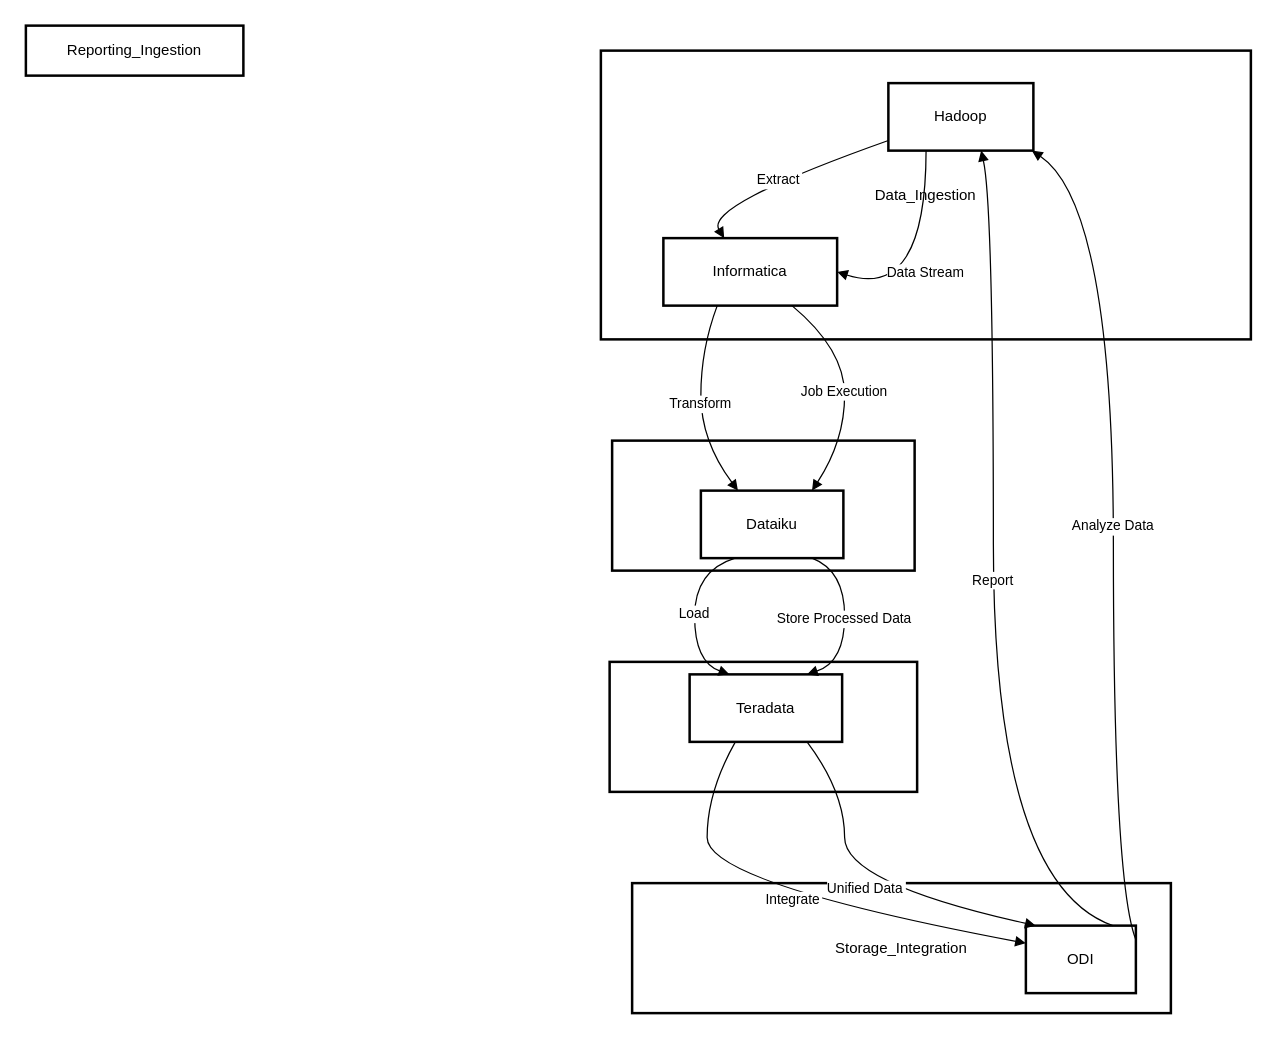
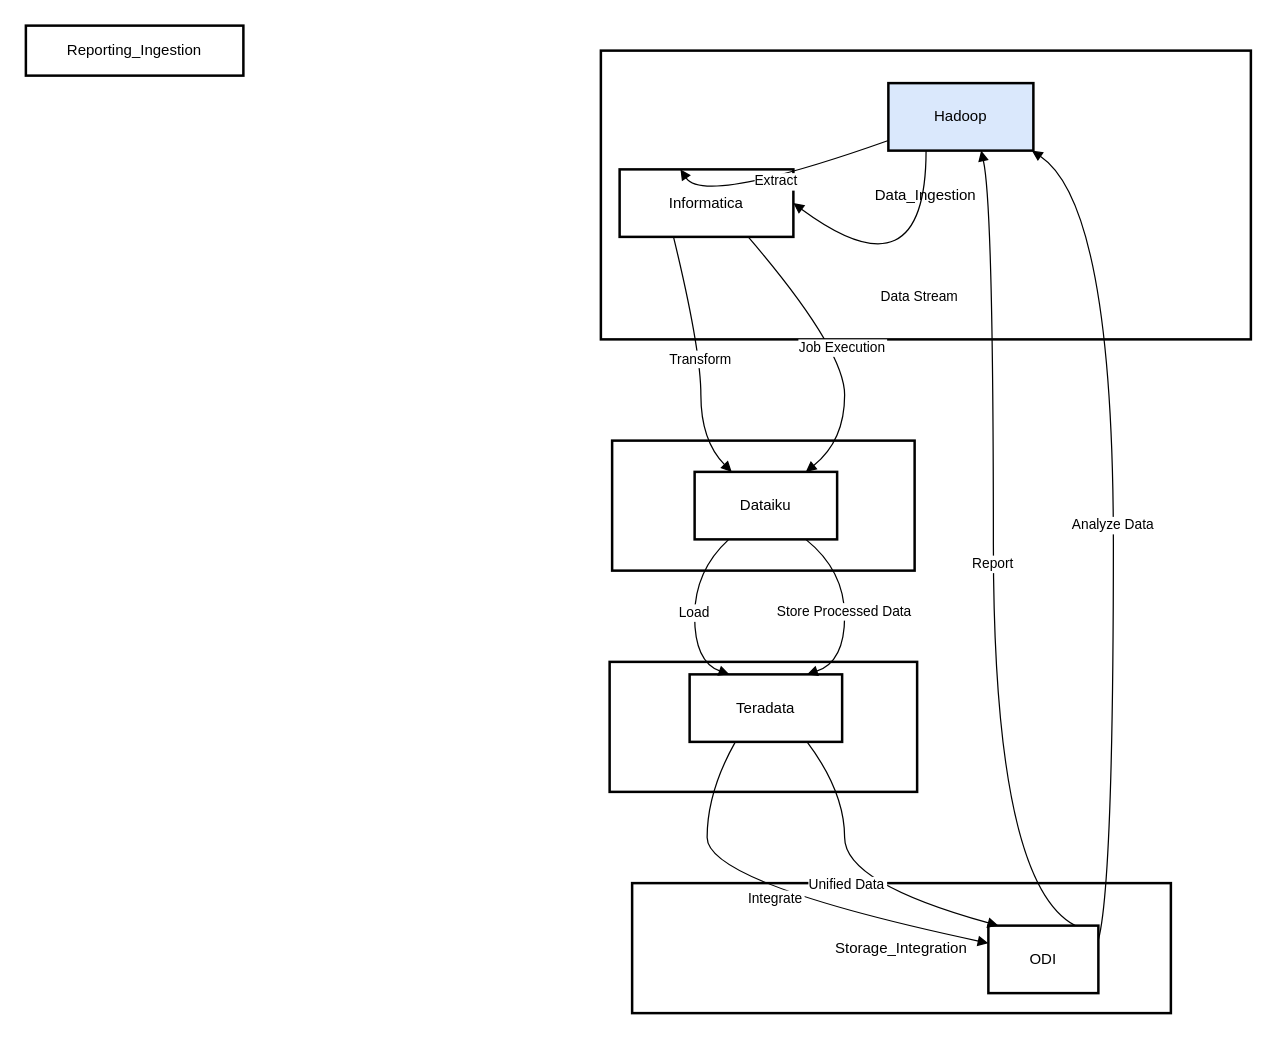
- <mxCell id="7" value="Hadoop" style="whiteSpace=wrap;strokeWidth=2;" parent="1" vertex="1"><mxGeometry x="710" y="66" width="116" height="54" as="geometry" /></mxCell>
+ <mxCell id="7" value="Hadoop" style="whiteSpace=wrap;strokeWidth=2;fillColor=#dae8fc;" parent="1" vertex="1"><mxGeometry x="710" y="66" width="116" height="54" as="geometry" /></mxCell>
- <mxCell id="8" value="Informatica" style="whiteSpace=wrap;strokeWidth=2;" parent="1" vertex="1"><mxGeometry x="530" y="190" width="139" height="54" as="geometry" /></mxCell>
+ <mxCell id="8" value="Informatica" style="whiteSpace=wrap;strokeWidth=2;" parent="1" vertex="1"><mxGeometry x="495" y="135" width="139" height="54" as="geometry" /></mxCell>
- <mxCell id="9" value="Dataiku" style="whiteSpace=wrap;strokeWidth=2;" parent="1" vertex="1"><mxGeometry x="560" y="392" width="114" height="54" as="geometry" /></mxCell>
+ <mxCell id="9" value="Dataiku" style="whiteSpace=wrap;strokeWidth=2;" parent="1" vertex="1"><mxGeometry x="555" y="377" width="114" height="54" as="geometry" /></mxCell>
- <mxCell id="11" value="ODI" style="whiteSpace=wrap;strokeWidth=2;" parent="1" vertex="1"><mxGeometry x="820" y="740" width="88" height="54" as="geometry" /></mxCell>
+ <mxCell id="11" value="ODI" style="whiteSpace=wrap;strokeWidth=2;" parent="1" vertex="1"><mxGeometry x="790" y="740" width="88" height="54" as="geometry" /></mxCell>
